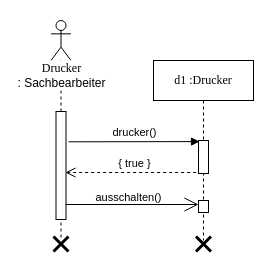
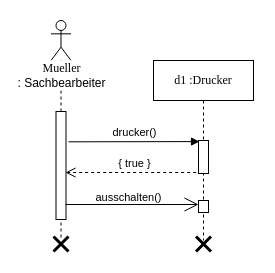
- <mxCell id="9" value="&lt;div&gt;&lt;font face=&quot;Verdana&quot;&gt;Drucker&lt;/font&gt;&lt;br&gt;&lt;/div&gt;&lt;div&gt;: Sachbearbeiter&lt;br&gt;&lt;/div&gt;" style="html=1;rounded=0;shadow=0;glass=0;sketch=0;strokeColor=none;" parent="1" vertex="1"><mxGeometry x="20.5" y="60" width="80" height="30" as="geometry" /></mxCell>
+ <mxCell id="9" value="&lt;div&gt;&lt;font face=&quot;Verdana&quot;&gt;Mueller&lt;/font&gt;&lt;br&gt;&lt;/div&gt;&lt;div&gt;: Sachbearbeiter&lt;br&gt;&lt;/div&gt;" style="html=1;rounded=0;shadow=0;glass=0;sketch=0;strokeColor=none;" parent="1" vertex="1"><mxGeometry x="20.5" y="60" width="80" height="30" as="geometry" /></mxCell>
